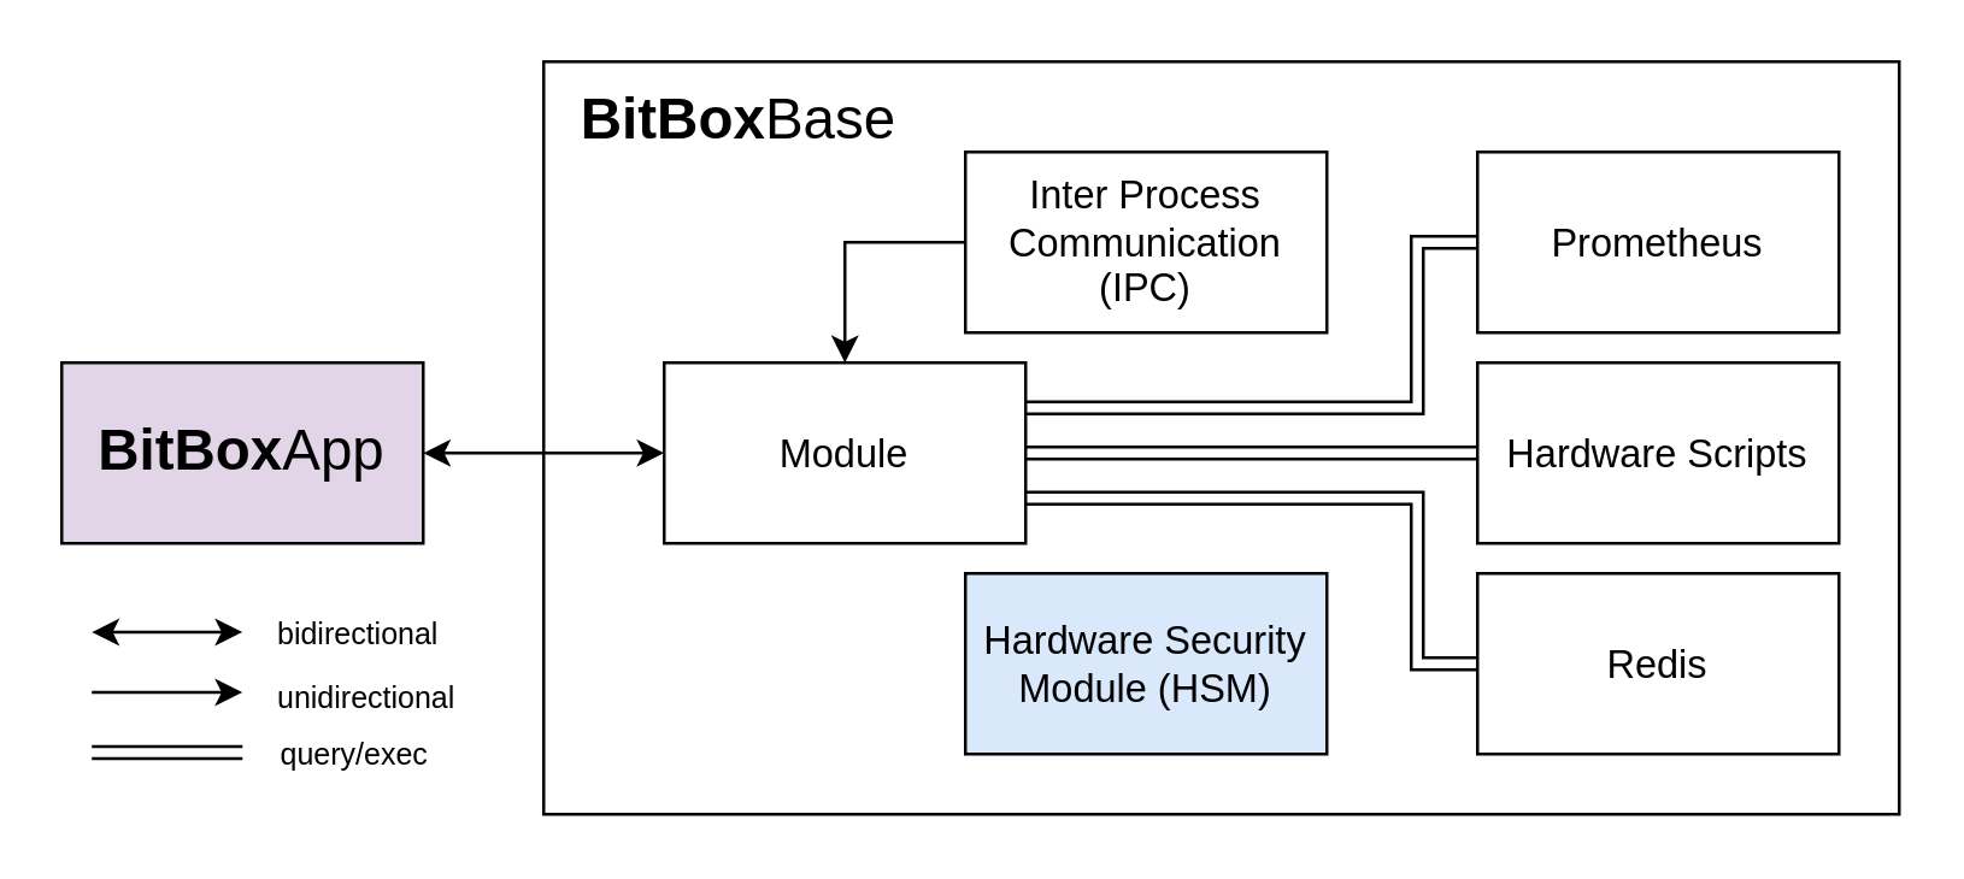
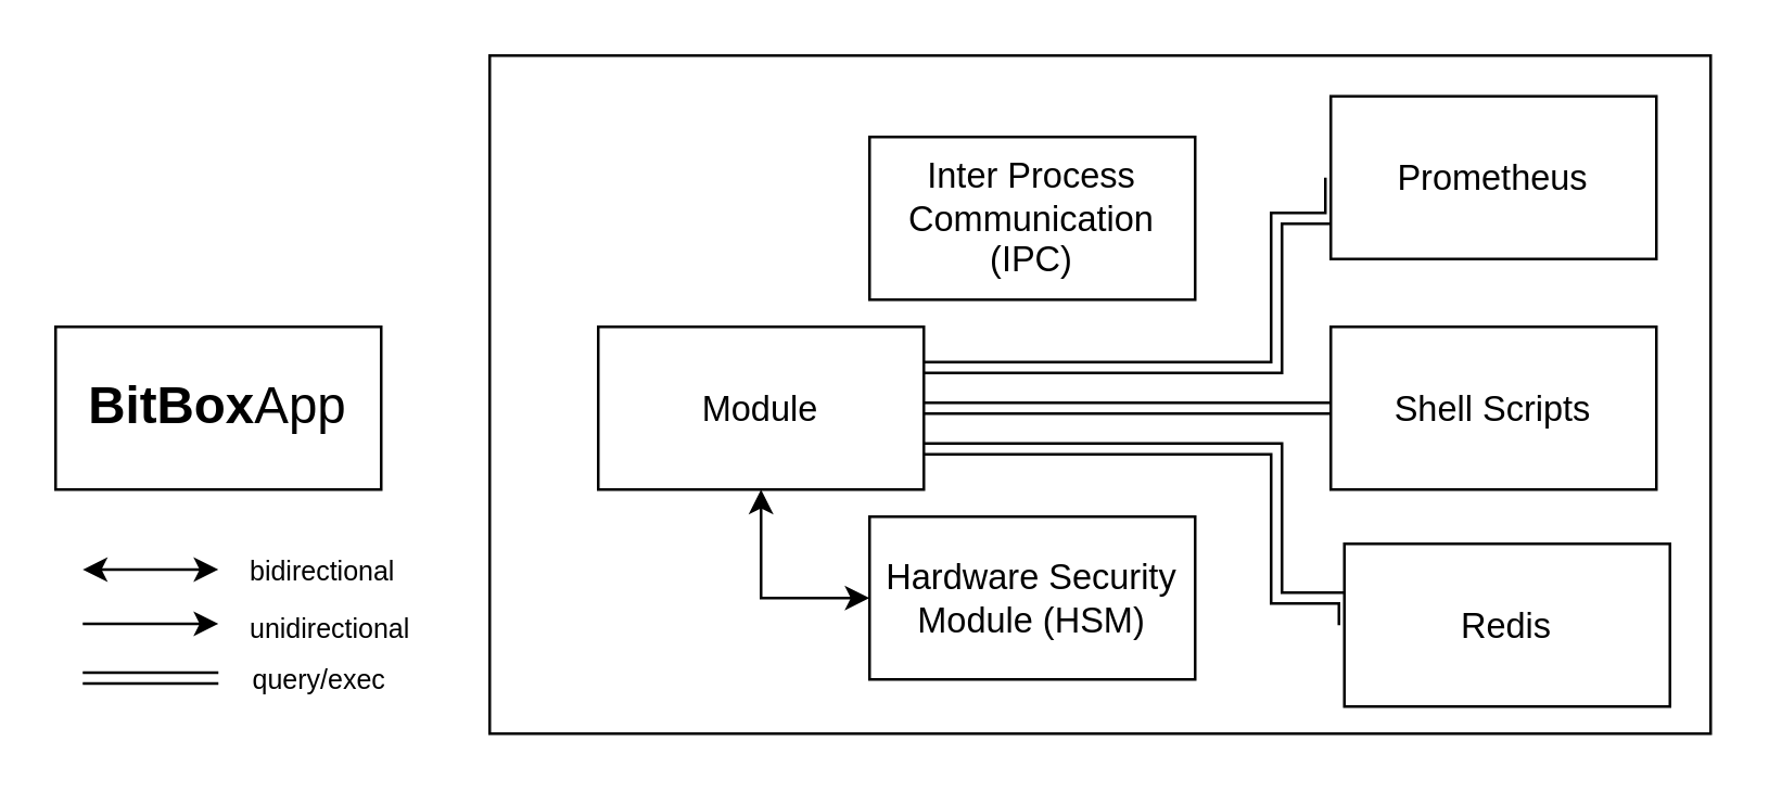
- <mxCell id="11" value="&lt;b style=&quot;font-size: 19px;&quot;&gt;BitBox&lt;/b&gt;Base" style="text;html=1;strokeColor=none;fillColor=none;align=center;verticalAlign=middle;whiteSpace=wrap;rounded=0;fontFamily=Helvetica;fontSize=19;" parent="1" vertex="1"><mxGeometry x="190" y="30" width="110" height="20" as="geometry" /></mxCell>
- <mxCell id="3" style="edgeStyle=orthogonalEdgeStyle;rounded=0;orthogonalLoop=1;jettySize=auto;html=1;exitX=0.5;exitY=0;exitDx=0;exitDy=0;entryX=0;entryY=0.5;entryDx=0;entryDy=0;startArrow=classic;startFill=1;fontFamily=Helvetica;fontSize=19;endArrow=none;endFill=0;" parent="1" source="7" target="10" edge="1"><mxGeometry relative="1" as="geometry"><Array as="points"><mxPoint x="280" y="80" /></Array></mxGeometry></mxCell>
- <mxCell id="18" value="&lt;div style=&quot;font-size: 13px&quot;&gt;Prometheus&lt;/div&gt;" style="rounded=0;whiteSpace=wrap;html=1;fontFamily=Helvetica;fontSize=13;" parent="1" vertex="1"><mxGeometry x="490" y="50" width="120" height="60" as="geometry" /></mxCell>
+ <mxCell id="18" value="&lt;div style=&quot;font-size: 13px&quot;&gt;Prometheus&lt;/div&gt;" style="rounded=0;whiteSpace=wrap;html=1;fontFamily=Helvetica;fontSize=13;" parent="1" vertex="1"><mxGeometry x="490" y="35" width="120" height="60" as="geometry" /></mxCell>
- <mxCell id="9" value="&lt;b style=&quot;font-size: 19px ; white-space: normal&quot;&gt;BitBox&lt;/b&gt;&lt;span style=&quot;font-size: 19px ; white-space: normal&quot;&gt;App&lt;/span&gt;" style="rounded=0;whiteSpace=wrap;html=1;fontFamily=Helvetica;fontSize=14;fillColor=#e1d5e7;" parent="1" vertex="1"><mxGeometry x="20" y="120" width="120" height="60" as="geometry" /></mxCell>
+ <mxCell id="9" value="&lt;b style=&quot;font-size: 19px ; white-space: normal&quot;&gt;BitBox&lt;/b&gt;&lt;span style=&quot;font-size: 19px ; white-space: normal&quot;&gt;App&lt;/span&gt;" style="rounded=0;whiteSpace=wrap;html=1;fontFamily=Helvetica;fontSize=14;" parent="1" vertex="1"><mxGeometry x="20" y="120" width="120" height="60" as="geometry" /></mxCell>
- <mxCell id="8" style="edgeStyle=orthogonalEdgeStyle;rounded=0;orthogonalLoop=1;jettySize=auto;html=1;fontFamily=Helvetica;fontSize=14;verticalAlign=middle;horizontal=1;startArrow=classic;startFill=1;" parent="1" source="9" target="7" edge="1"><mxGeometry relative="1" as="geometry" /></mxCell>
- <mxCell id="13" value="Hardware Scripts" style="rounded=0;whiteSpace=wrap;html=1;fontFamily=Helvetica;fontSize=13;" parent="1" vertex="1"><mxGeometry x="490" y="120" width="120" height="60" as="geometry" /></mxCell>
+ <mxCell id="13" value="Shell Scripts" style="rounded=0;whiteSpace=wrap;html=1;fontFamily=Helvetica;fontSize=13;" parent="1" vertex="1"><mxGeometry x="490" y="120" width="120" height="60" as="geometry" /></mxCell>
+ <mxCell id="4" style="edgeStyle=orthogonalEdgeStyle;rounded=0;orthogonalLoop=1;jettySize=auto;html=1;entryX=0;entryY=0.5;entryDx=0;entryDy=0;startArrow=classic;startFill=1;fontFamily=Helvetica;fontSize=19;exitX=0.5;exitY=1;exitDx=0;exitDy=0;" parent="1" source="7" target="12" edge="1"><mxGeometry relative="1" as="geometry"><mxPoint x="340" y="165" as="sourcePoint" /><Array as="points"><mxPoint x="280" y="220" /></Array></mxGeometry></mxCell>
- <mxCell id="12" value="&lt;span class=&quot;st&quot; style=&quot;font-size: 13px;&quot;&gt;Hardware Security Module (HSM)&lt;/span&gt;" style="rounded=0;whiteSpace=wrap;html=1;fontFamily=Helvetica;fontSize=13;fillColor=#dae8fc;" parent="1" vertex="1"><mxGeometry x="320" y="190" width="120" height="60" as="geometry" /></mxCell>
+ <mxCell id="12" value="&lt;span class=&quot;st&quot; style=&quot;font-size: 13px;&quot;&gt;Hardware Security Module (HSM)&lt;/span&gt;" style="rounded=0;whiteSpace=wrap;html=1;fontFamily=Helvetica;fontSize=13;" parent="1" vertex="1"><mxGeometry x="320" y="190" width="120" height="60" as="geometry" /></mxCell>
- <mxCell id="20" value="&lt;div style=&quot;font-size: 13px&quot;&gt;Redis&lt;/div&gt;" style="rounded=0;whiteSpace=wrap;html=1;fontFamily=Helvetica;fontSize=13;" parent="1" vertex="1"><mxGeometry x="490" y="190" width="120" height="60" as="geometry" /></mxCell>
+ <mxCell id="20" value="&lt;div style=&quot;font-size: 13px&quot;&gt;Redis&lt;/div&gt;" style="rounded=0;whiteSpace=wrap;html=1;fontFamily=Helvetica;fontSize=13;" parent="1" vertex="1"><mxGeometry x="495" y="200" width="120" height="60" as="geometry" /></mxCell>
